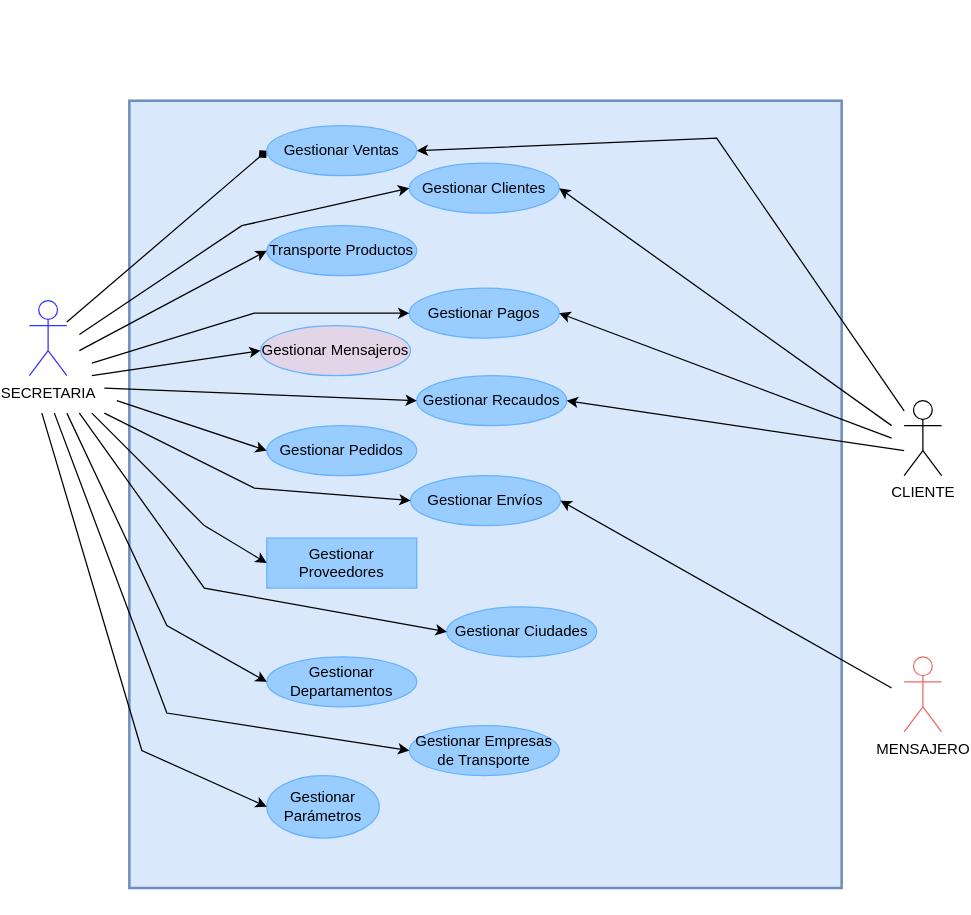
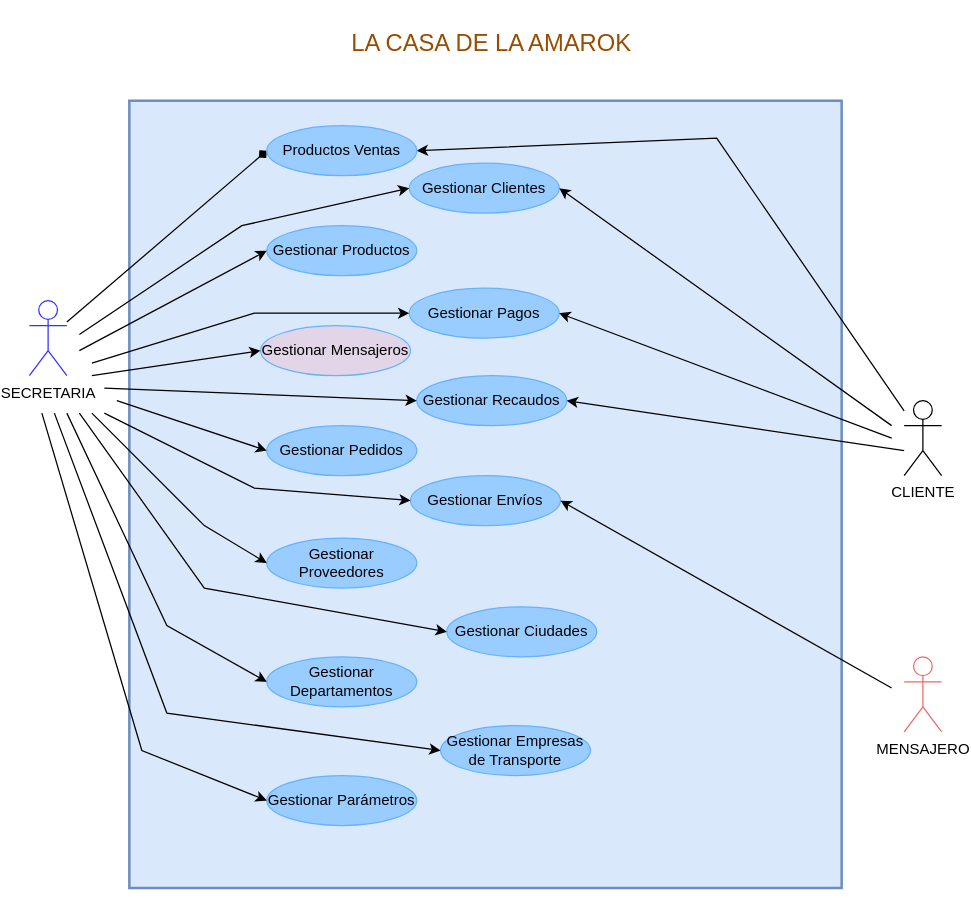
+ <mxCell id="37" value="LA CASA DE LA AMAROK" style="text;html=1;strokeColor=none;fillColor=none;align=center;verticalAlign=middle;whiteSpace=wrap;rounded=0;fontSize=19;fontColor=#994C00;" parent="1" vertex="1"><mxGeometry x="230" y="20" width="320" height="30" as="geometry" /></mxCell>
- <mxCell id="8" value="Gestionar Ventas" style="ellipse;whiteSpace=wrap;html=1;fillColor=#99CCFF;strokeColor=#66B2FF;" parent="1" vertex="1"><mxGeometry x="210" y="100" width="120" height="40" as="geometry" /></mxCell>
+ <mxCell id="8" value="Productos Ventas" style="ellipse;whiteSpace=wrap;html=1;fillColor=#99CCFF;strokeColor=#66B2FF;" parent="1" vertex="1"><mxGeometry x="210" y="100" width="120" height="40" as="geometry" /></mxCell>
- <mxCell id="10" value="Transporte Productos" style="ellipse;whiteSpace=wrap;html=1;fillColor=#99CCFF;strokeColor=#66B2FF;" parent="1" vertex="1"><mxGeometry x="210" y="180" width="120" height="40" as="geometry" /></mxCell>
+ <mxCell id="10" value="Gestionar Productos" style="ellipse;whiteSpace=wrap;html=1;fillColor=#99CCFF;strokeColor=#66B2FF;" parent="1" vertex="1"><mxGeometry x="210" y="180" width="120" height="40" as="geometry" /></mxCell>
- <mxCell id="27" value="Gestionar Proveedores" style="whiteSpace=wrap;html=1;fillColor=#99CCFF;strokeColor=#66B2FF;rounded=0;" parent="1" vertex="1"><mxGeometry x="210" y="430" width="120" height="40" as="geometry" /></mxCell>
+ <mxCell id="27" value="Gestionar Proveedores" style="ellipse;whiteSpace=wrap;html=1;fillColor=#99CCFF;strokeColor=#66B2FF;" parent="1" vertex="1"><mxGeometry x="210" y="430" width="120" height="40" as="geometry" /></mxCell>
- <mxCell id="33" value="Gestionar Empresas de Transporte" style="ellipse;whiteSpace=wrap;html=1;fillColor=#99CCFF;strokeColor=#66B2FF;" parent="1" vertex="1"><mxGeometry x="324" y="580" width="120" height="40" as="geometry" /></mxCell>
+ <mxCell id="33" value="Gestionar Empresas de Transporte" style="ellipse;whiteSpace=wrap;html=1;fillColor=#99CCFF;strokeColor=#66B2FF;" parent="1" vertex="1"><mxGeometry x="349" y="580" width="120" height="40" as="geometry" /></mxCell>
- <mxCell id="35" value="Gestionar Parámetros" style="ellipse;whiteSpace=wrap;html=1;fillColor=#99CCFF;strokeColor=#66B2FF;" parent="1" vertex="1"><mxGeometry x="210" y="620" width="90" height="50" as="geometry" /></mxCell>
+ <mxCell id="35" value="Gestionar Parámetros" style="ellipse;whiteSpace=wrap;html=1;fillColor=#99CCFF;strokeColor=#66B2FF;" parent="1" vertex="1"><mxGeometry x="210" y="620" width="120" height="40" as="geometry" /></mxCell>
